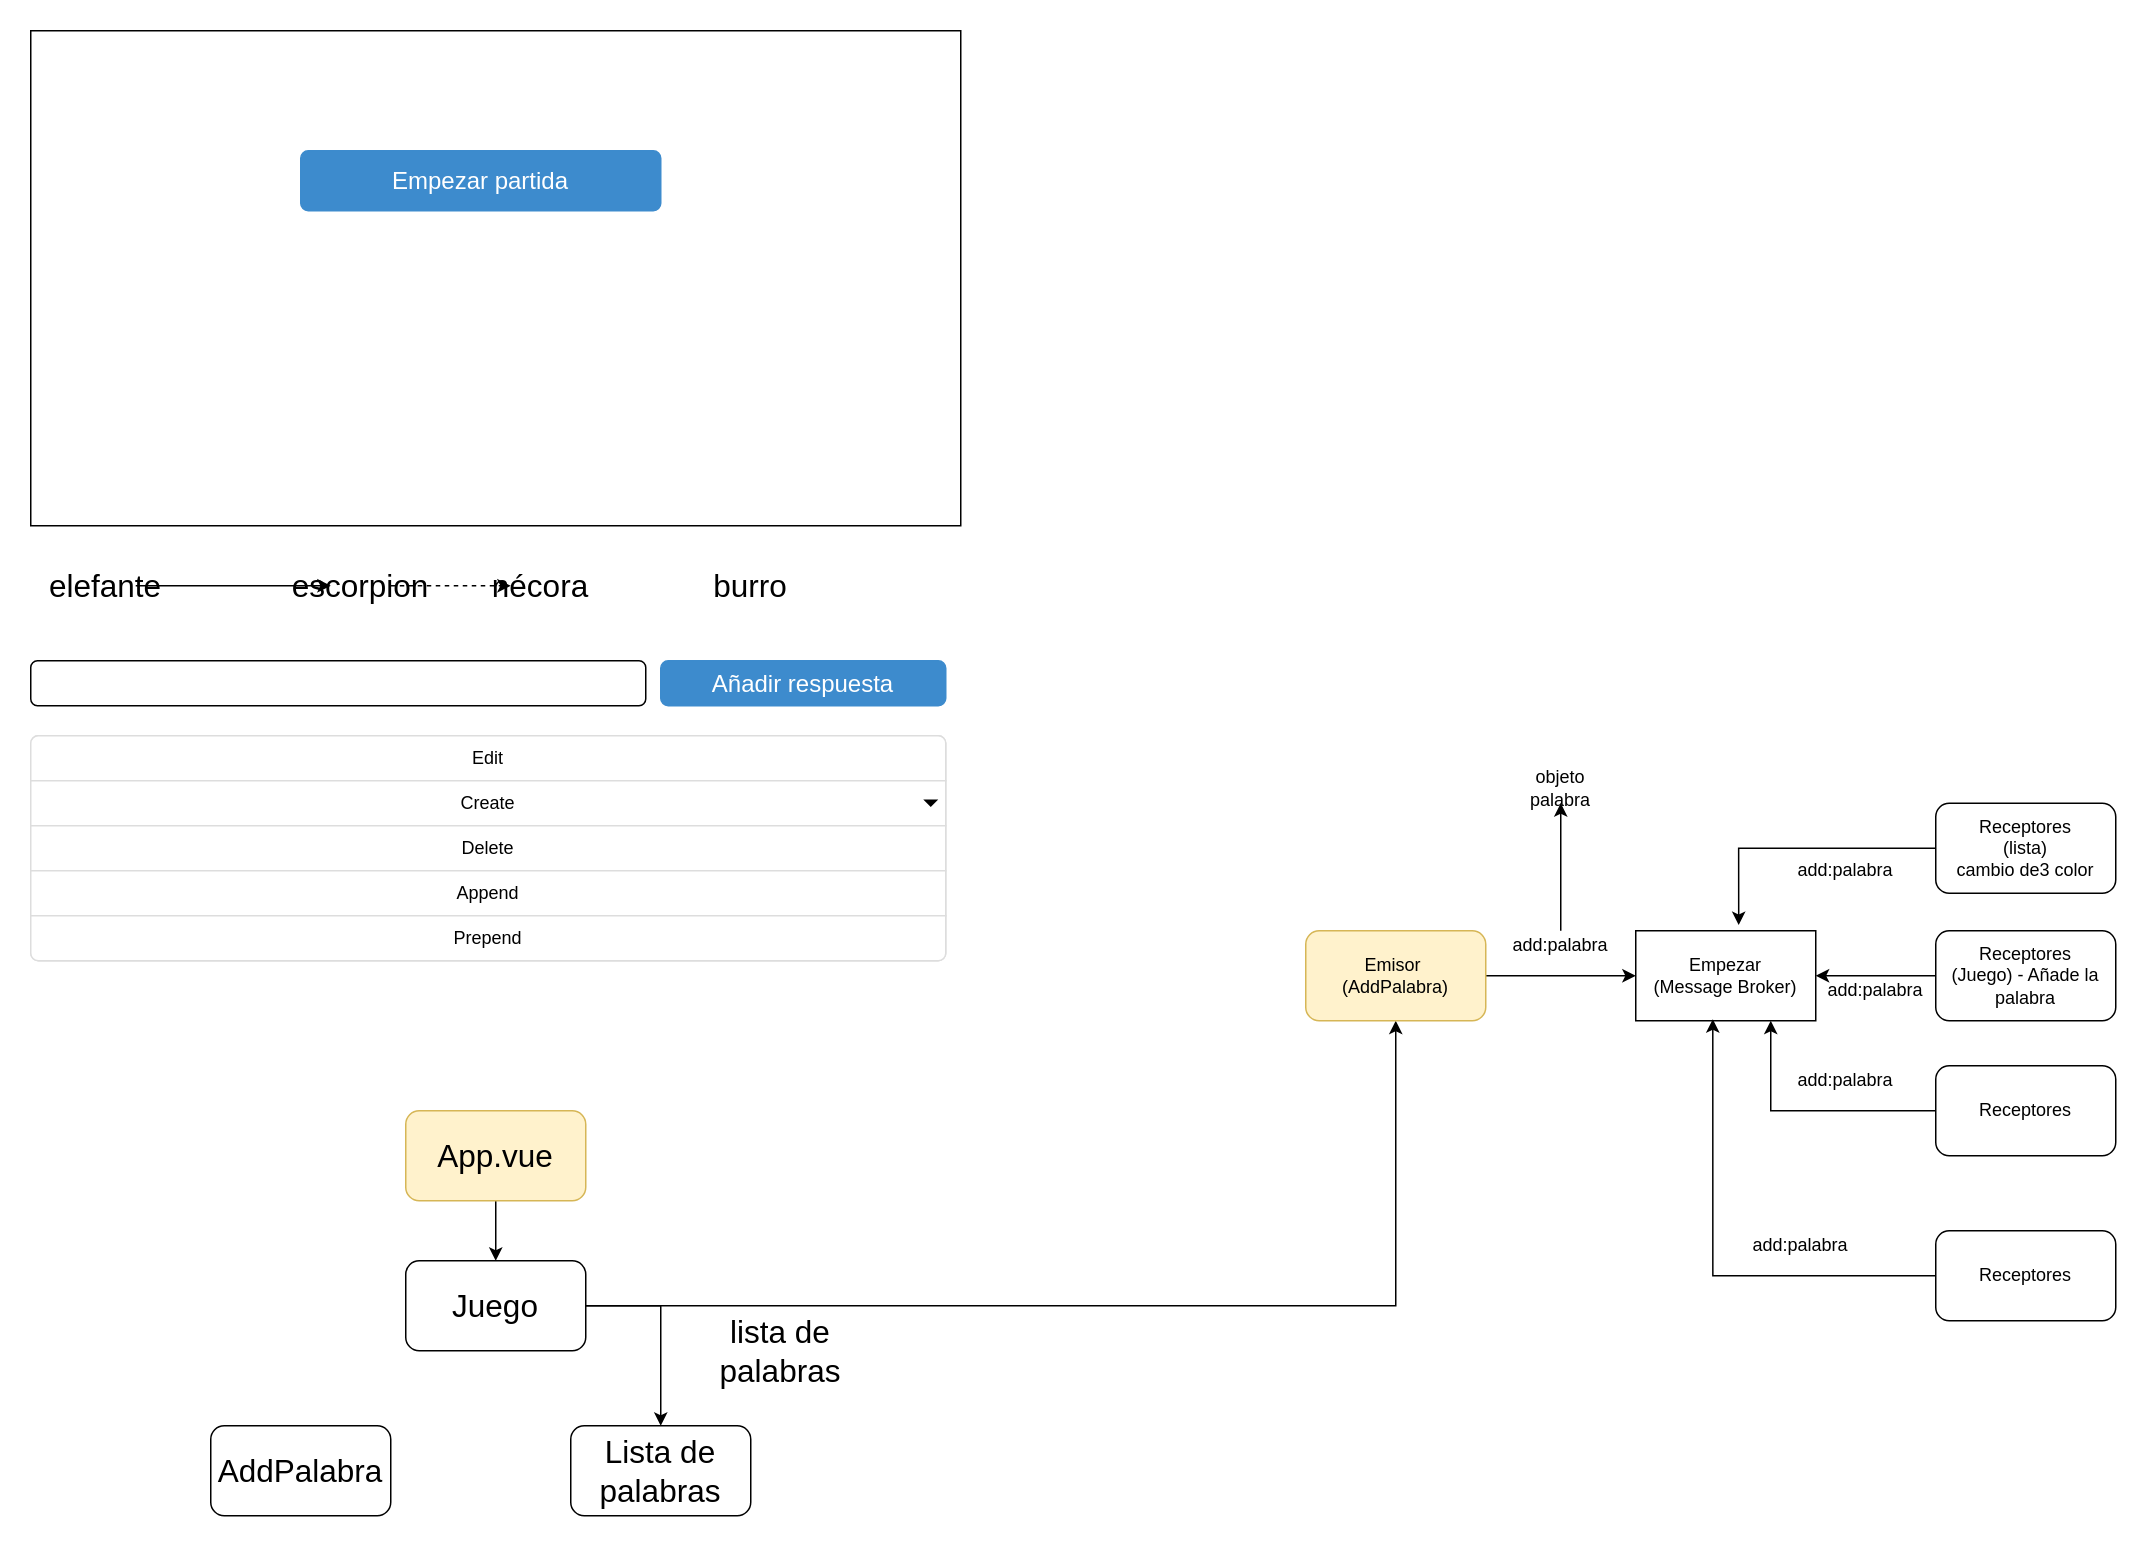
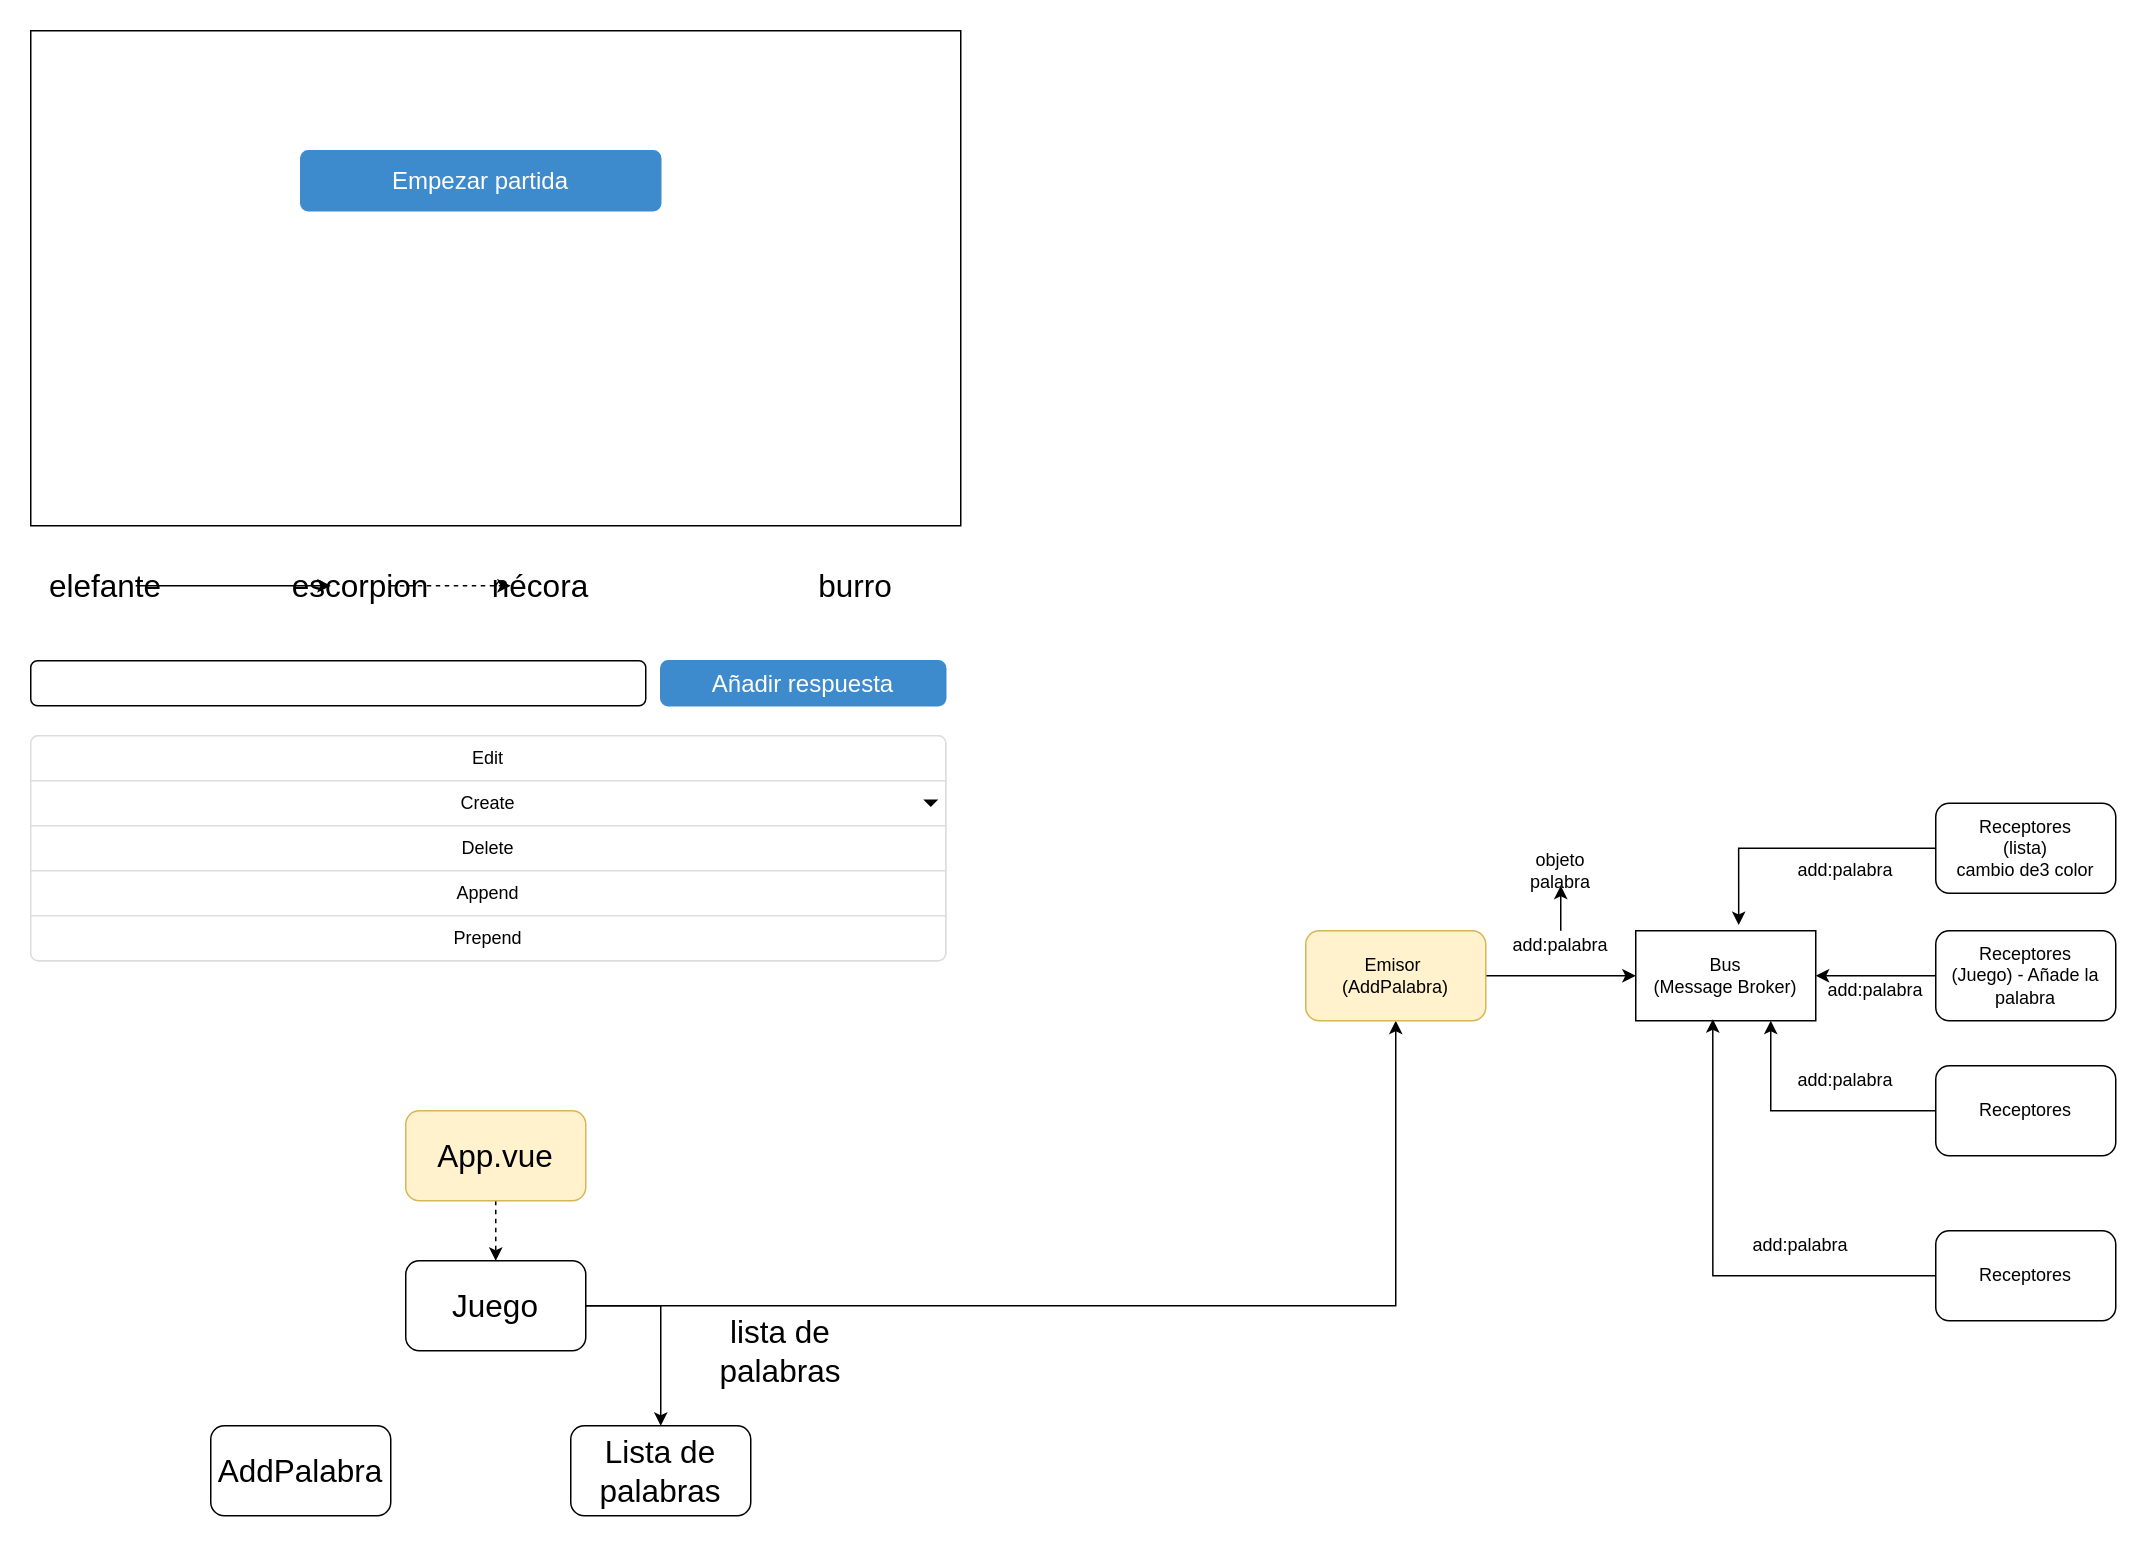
- <mxCell id="11" value="burro" style="text;html=1;strokeColor=none;fillColor=none;align=center;verticalAlign=middle;whiteSpace=wrap;rounded=0;fontSize=21;" parent="1" vertex="1"><mxGeometry x="480" y="380" width="40" height="20" as="geometry" /></mxCell>
+ <mxCell id="11" value="burro" style="text;html=1;strokeColor=none;fillColor=none;align=center;verticalAlign=middle;whiteSpace=wrap;rounded=0;fontSize=21;" parent="1" vertex="1"><mxGeometry x="550" y="380" width="40" height="20" as="geometry" /></mxCell>
- <mxCell id="32" value="objeto palabra" style="text;html=1;strokeColor=none;fillColor=none;align=center;verticalAlign=middle;whiteSpace=wrap;rounded=0;" vertex="1" parent="1"><mxGeometry x="1020" y="515" width="40" height="20" as="geometry" /></mxCell>
+ <mxCell id="32" value="objeto palabra" style="text;html=1;strokeColor=none;fillColor=none;align=center;verticalAlign=middle;whiteSpace=wrap;rounded=0;" vertex="1" parent="1"><mxGeometry x="1020" y="570" width="40" height="20" as="geometry" /></mxCell>
- <mxCell id="27" value="Empezar&lt;br&gt;(Message Broker)" style="rounded=0;whiteSpace=wrap;html=1;" vertex="1" parent="1"><mxGeometry x="1090" y="620" width="120" height="60" as="geometry" /></mxCell>
+ <mxCell id="27" value="Bus&lt;br&gt;(Message Broker)" style="rounded=0;whiteSpace=wrap;html=1;" vertex="1" parent="1"><mxGeometry x="1090" y="620" width="120" height="60" as="geometry" /></mxCell>
- <mxCell id="19" style="edgeStyle=orthogonalEdgeStyle;rounded=0;orthogonalLoop=1;jettySize=auto;html=1;entryX=0.5;entryY=0;entryDx=0;entryDy=0;fontSize=21;" parent="1" source="20" target="23" edge="1"><mxGeometry relative="1" as="geometry" /></mxCell>
+ <mxCell id="19" style="edgeStyle=orthogonalEdgeStyle;rounded=0;orthogonalLoop=1;jettySize=auto;html=1;entryX=0.5;entryY=0;entryDx=0;entryDy=0;fontSize=21;dashed=1;" parent="1" source="20" target="23" edge="1"><mxGeometry relative="1" as="geometry" /></mxCell>
